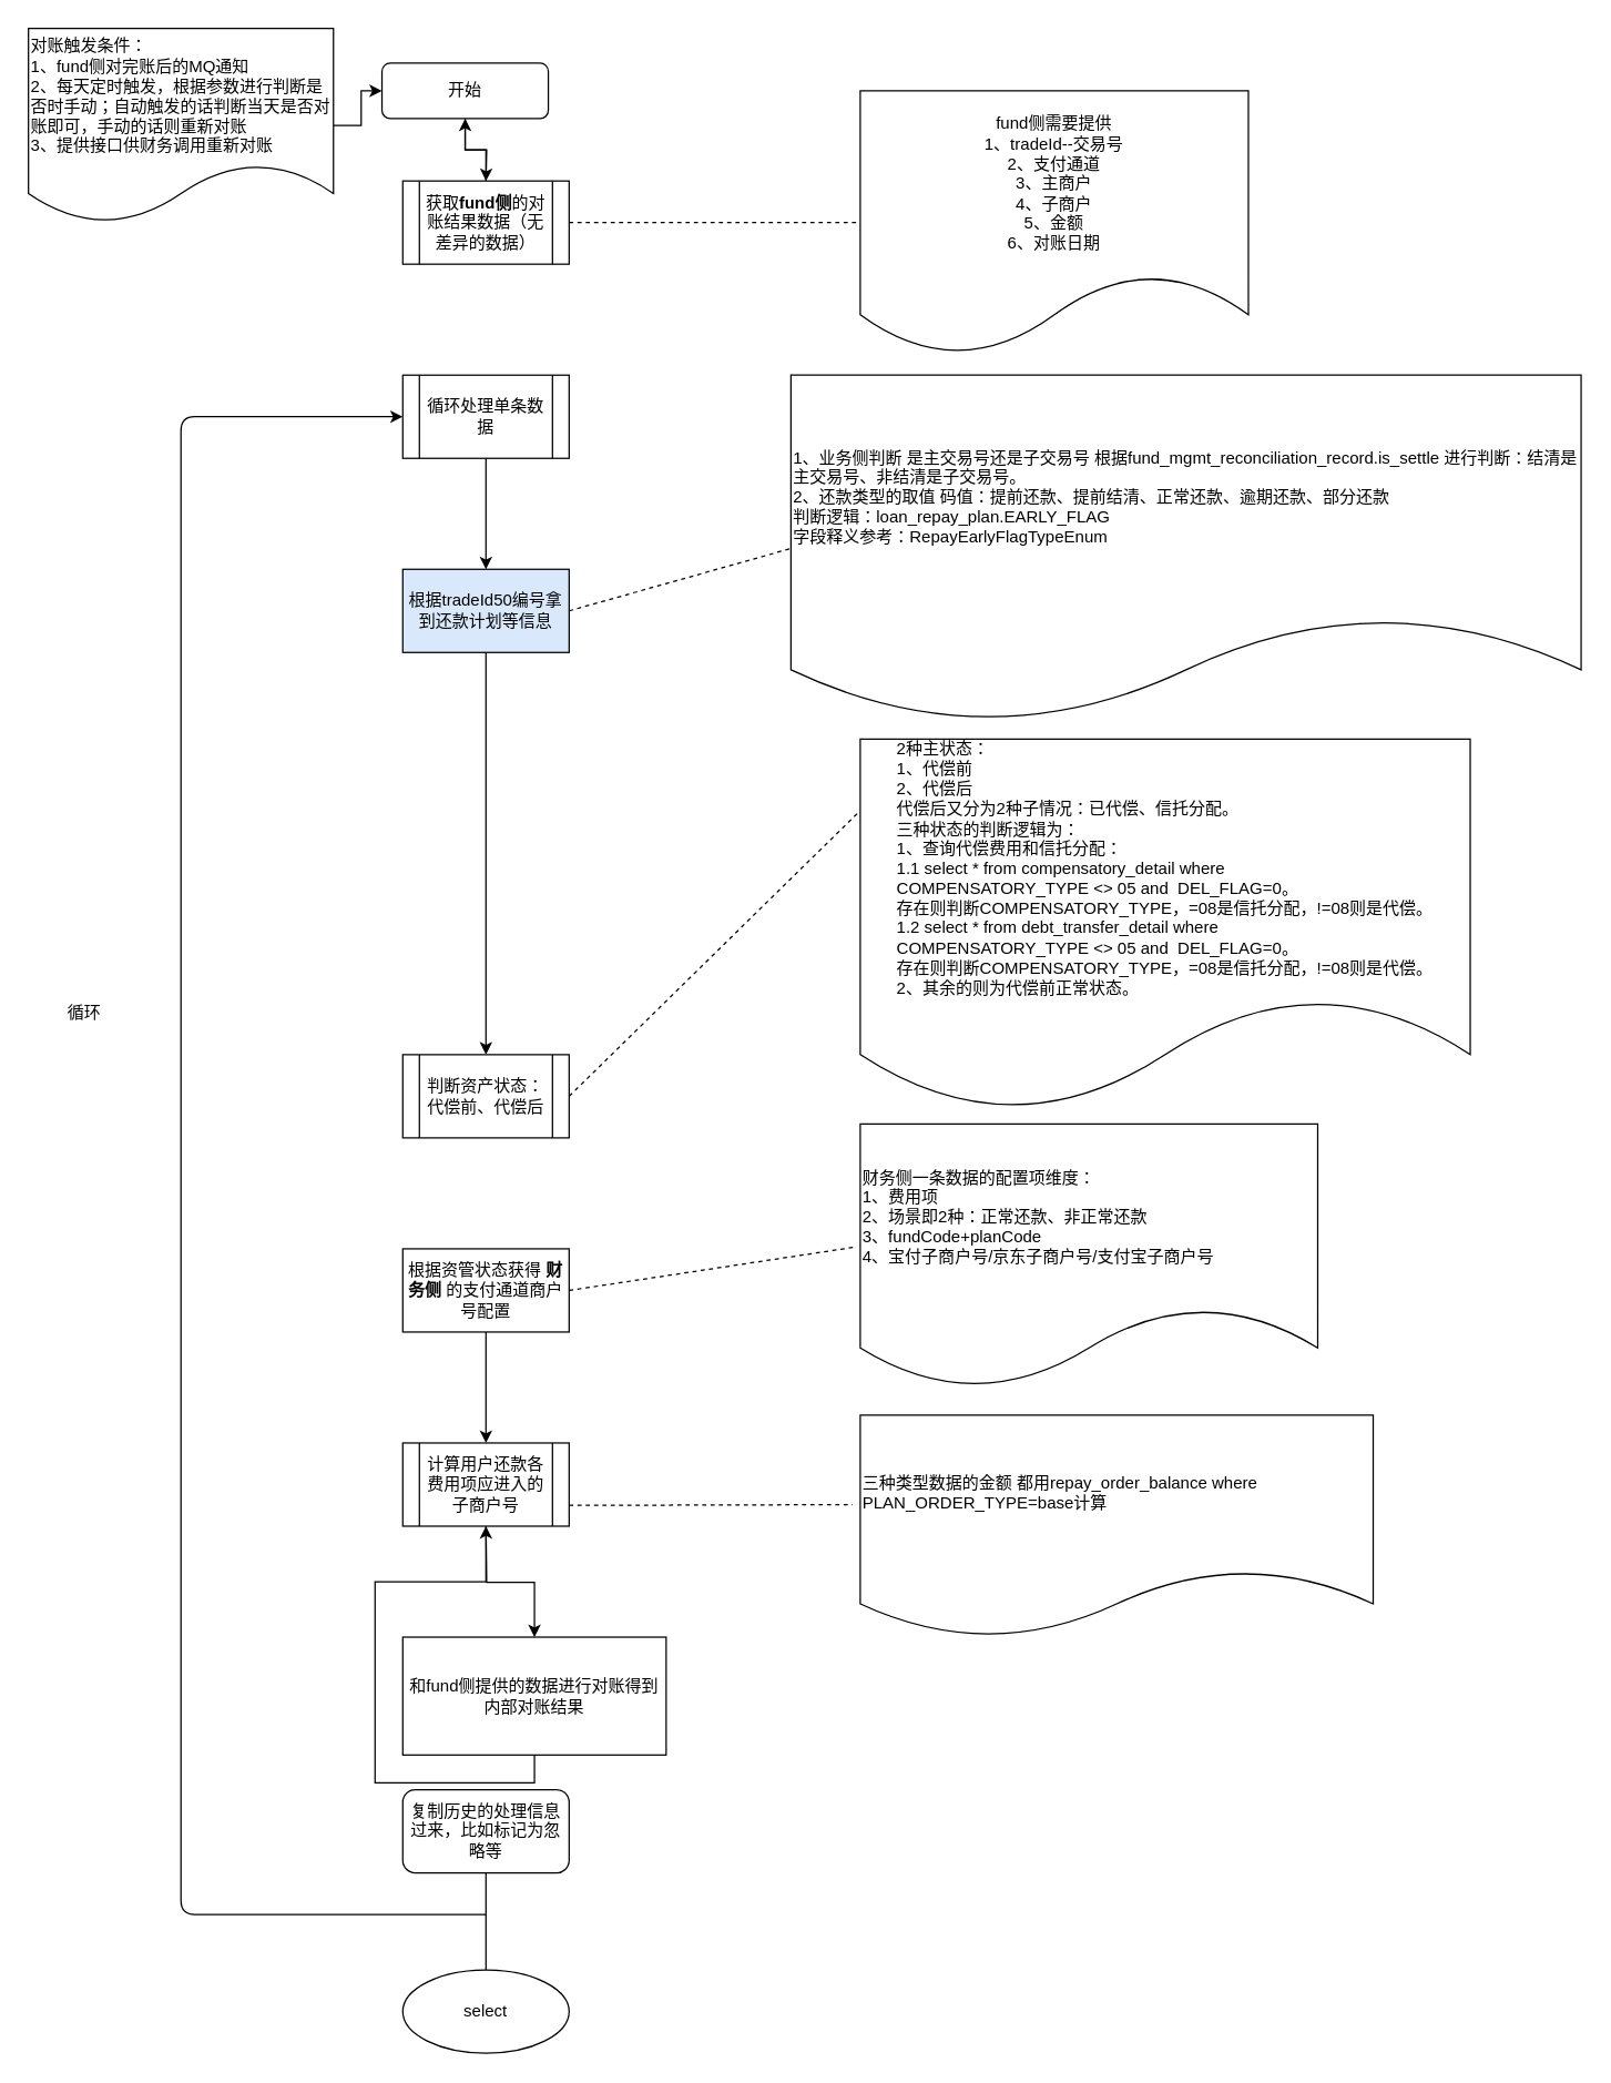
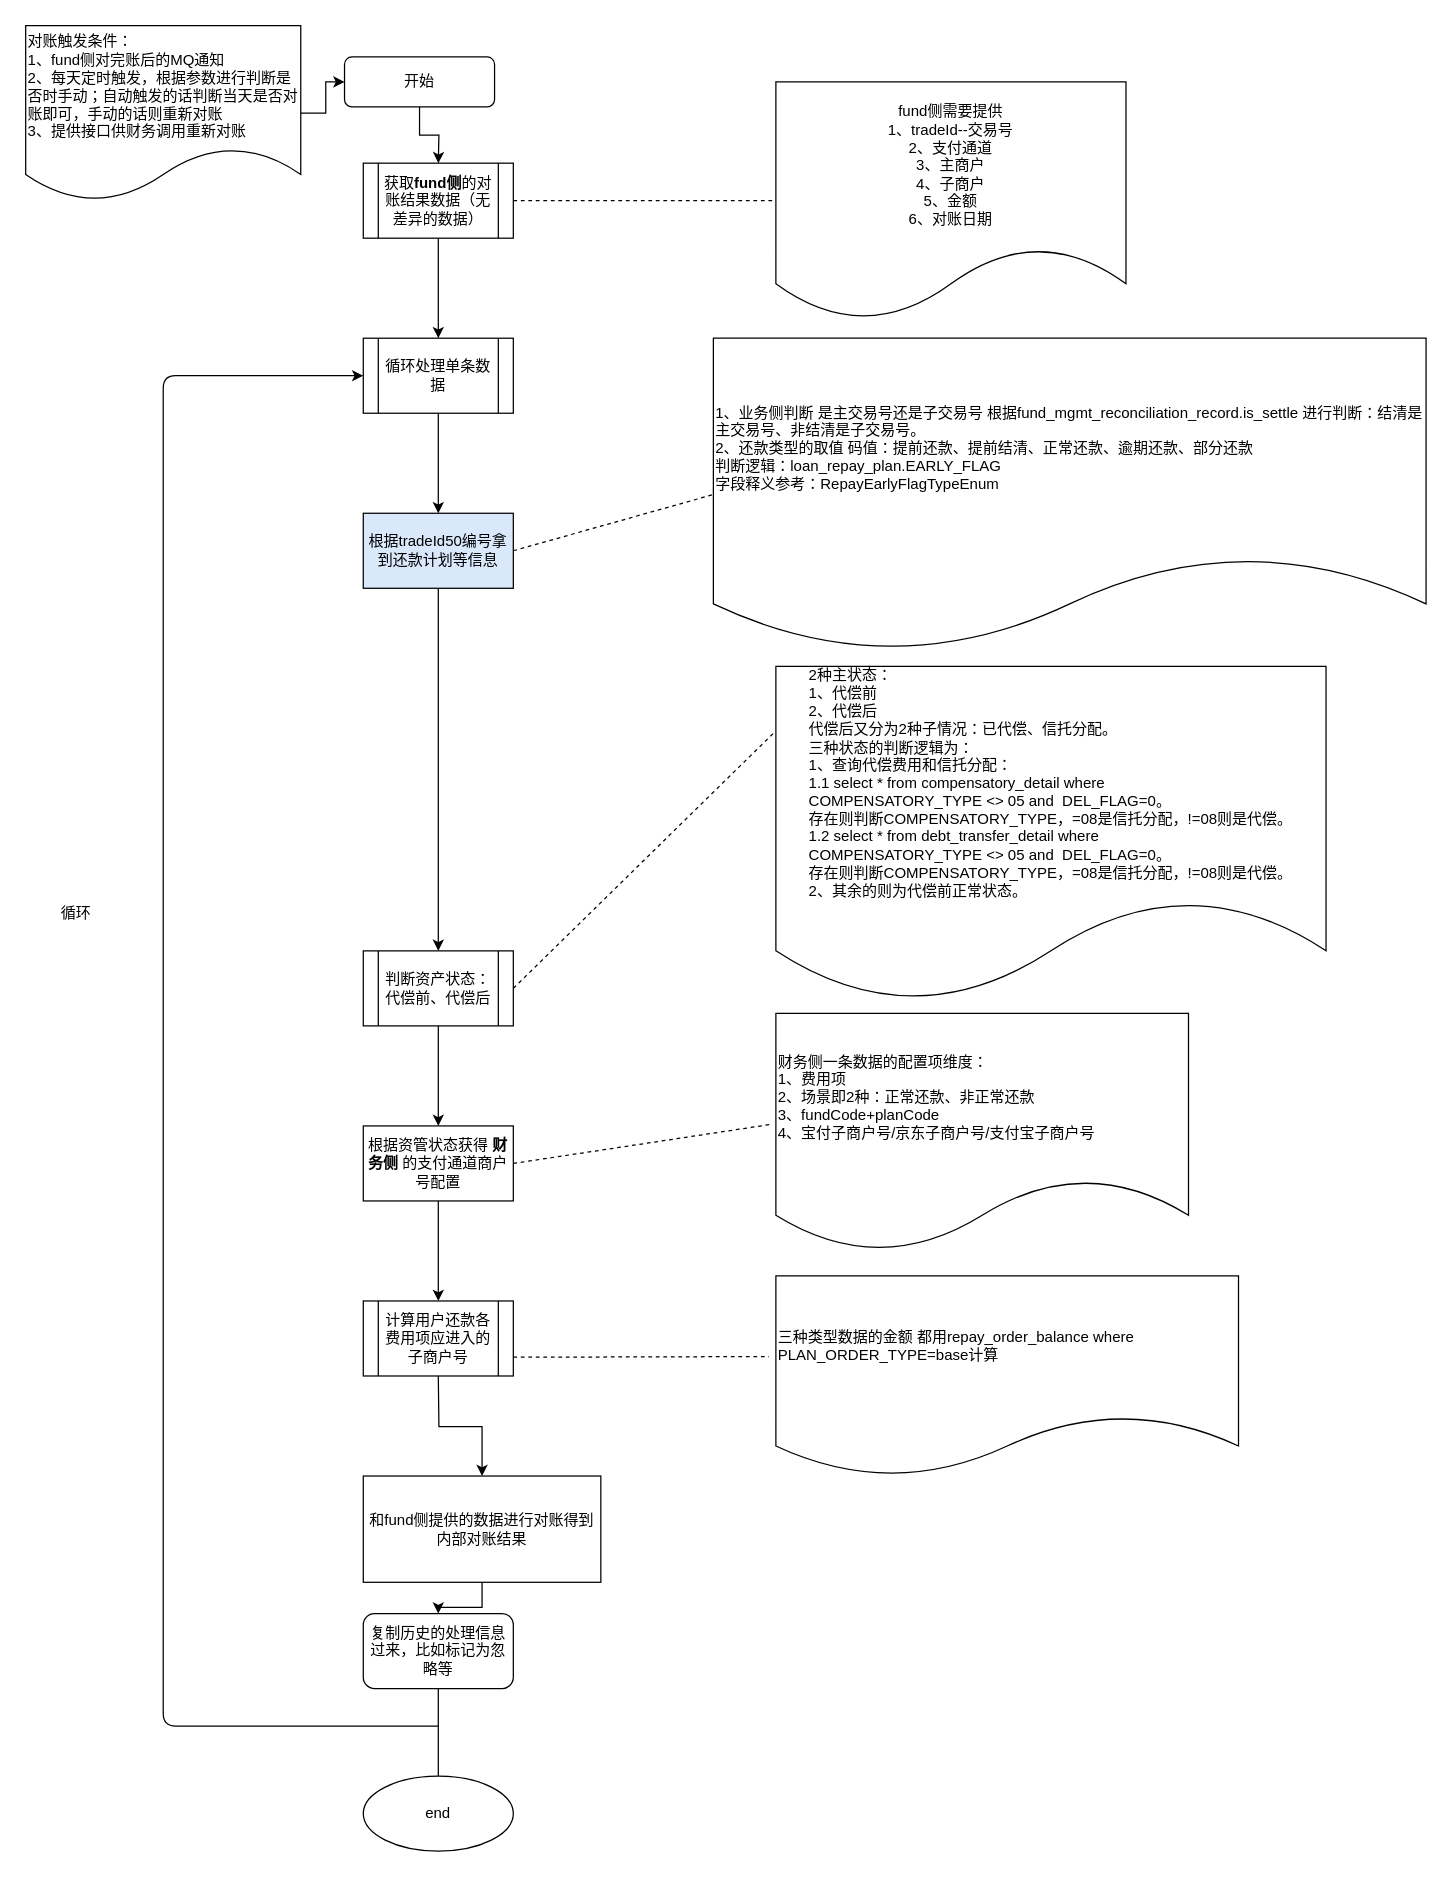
- <mxCell id="4" value="" style="edgeStyle=orthogonalEdgeStyle;rounded=0;orthogonalLoop=1;jettySize=auto;html=1;" parent="1" source="5" target="3" edge="1"><mxGeometry relative="1" as="geometry" /></mxCell>
+ <mxCell id="4" value="" style="edgeStyle=orthogonalEdgeStyle;rounded=0;orthogonalLoop=1;jettySize=auto;html=1;" parent="1" source="5" target="7" edge="1"><mxGeometry relative="1" as="geometry" /></mxCell>
+ <mxCell id="16" value="" style="edgeStyle=orthogonalEdgeStyle;rounded=0;orthogonalLoop=1;jettySize=auto;html=1;" edge="1" parent="1" source="17" target="19"><mxGeometry relative="1" as="geometry" /></mxCell>
- <mxCell id="21" style="edgeStyle=orthogonalEdgeStyle;rounded=0;orthogonalLoop=1;jettySize=auto;html=1;exitX=0.5;exitY=1;exitDx=0;exitDy=0;" edge="1" parent="1" source="22" target="26"><mxGeometry relative="1" as="geometry" /></mxCell>
+ <mxCell id="21" style="edgeStyle=orthogonalEdgeStyle;rounded=0;orthogonalLoop=1;jettySize=auto;html=1;exitX=0.5;exitY=1;exitDx=0;exitDy=0;entryX=0.5;entryY=0;entryDx=0;entryDy=0;" edge="1" parent="1" source="22" target="34"><mxGeometry relative="1" as="geometry" /></mxCell>
- <mxCell id="23" value="select" style="ellipse;whiteSpace=wrap;html=1;" vertex="1" parent="1"><mxGeometry x="290" y="1420" width="120" height="60" as="geometry" /></mxCell>
+ <mxCell id="23" value="end" style="ellipse;whiteSpace=wrap;html=1;" vertex="1" parent="1"><mxGeometry x="290" y="1420" width="120" height="60" as="geometry" /></mxCell>
